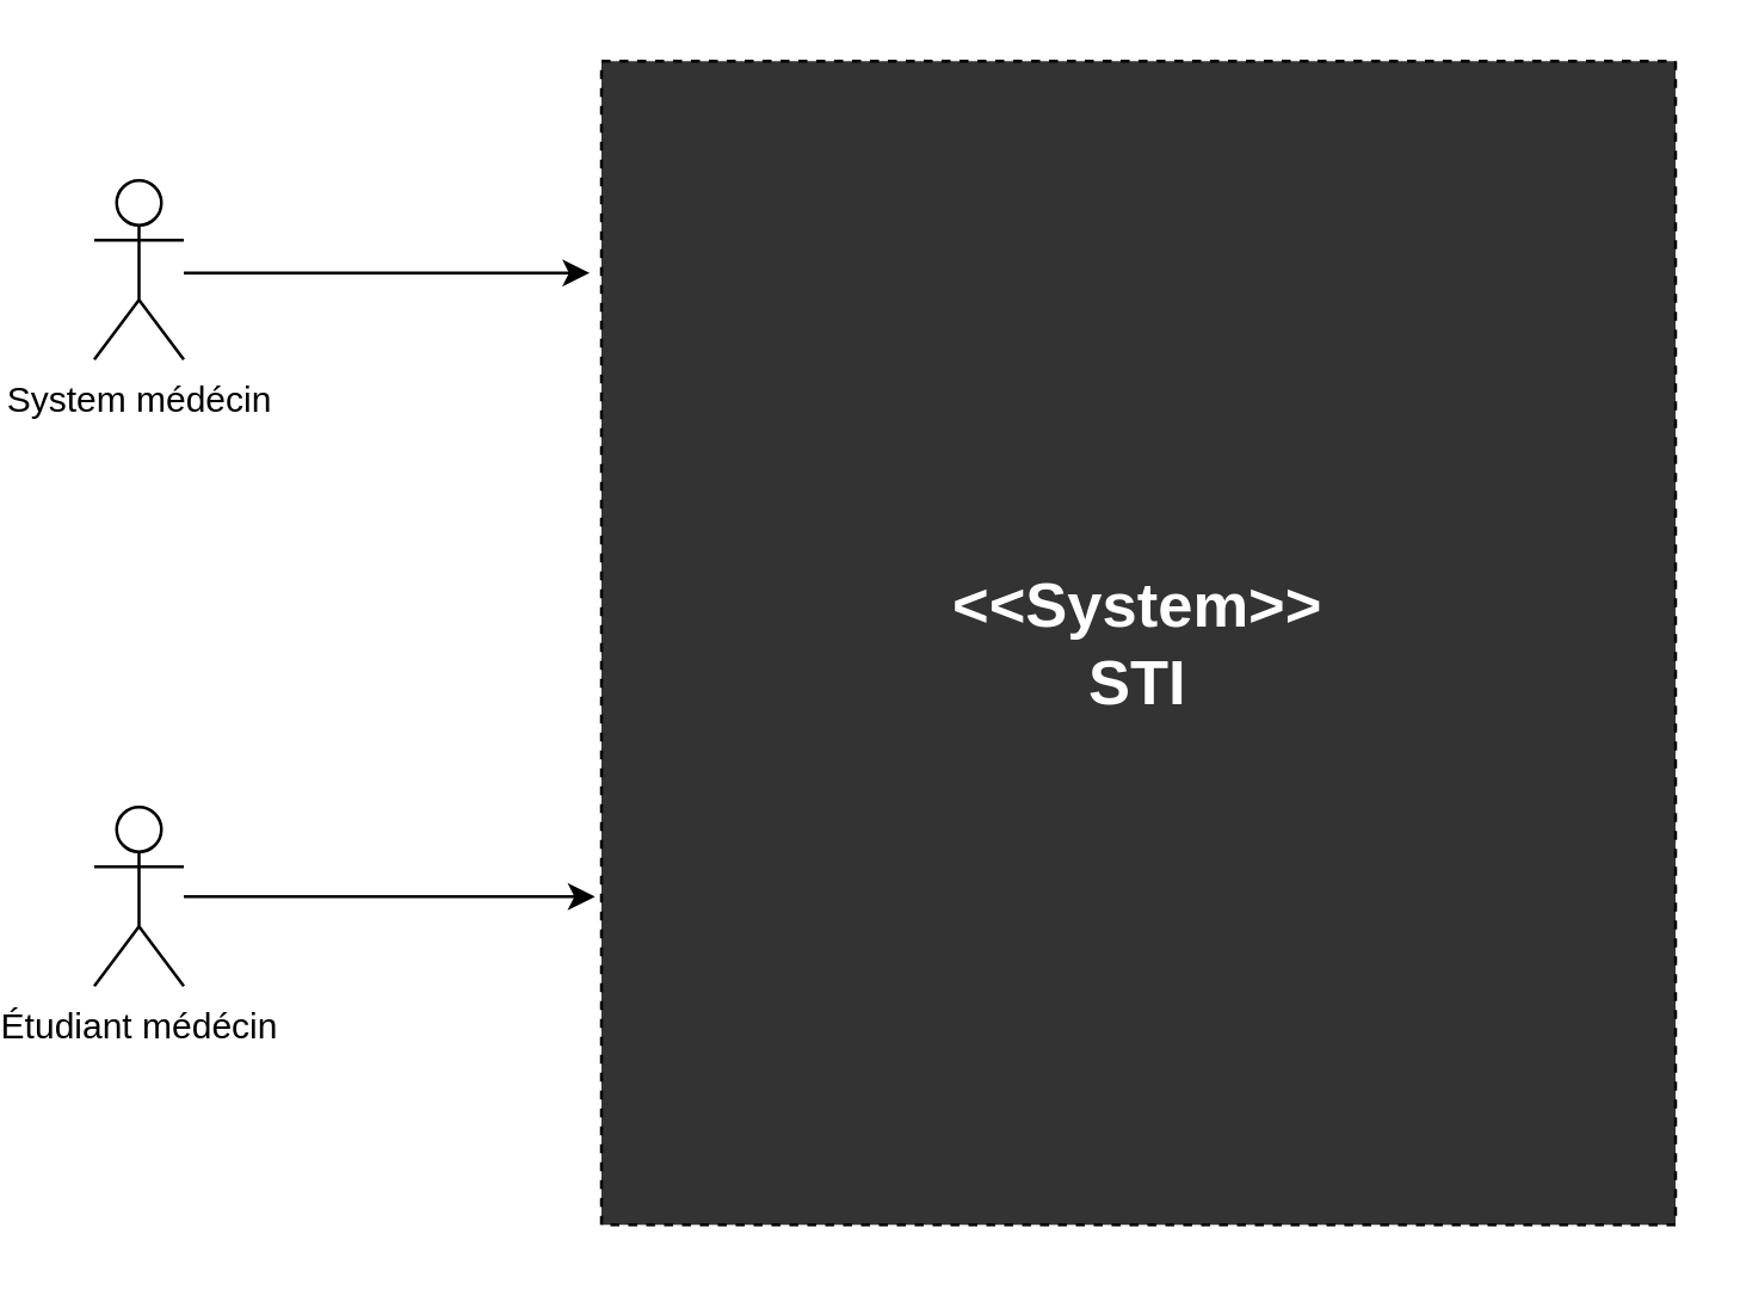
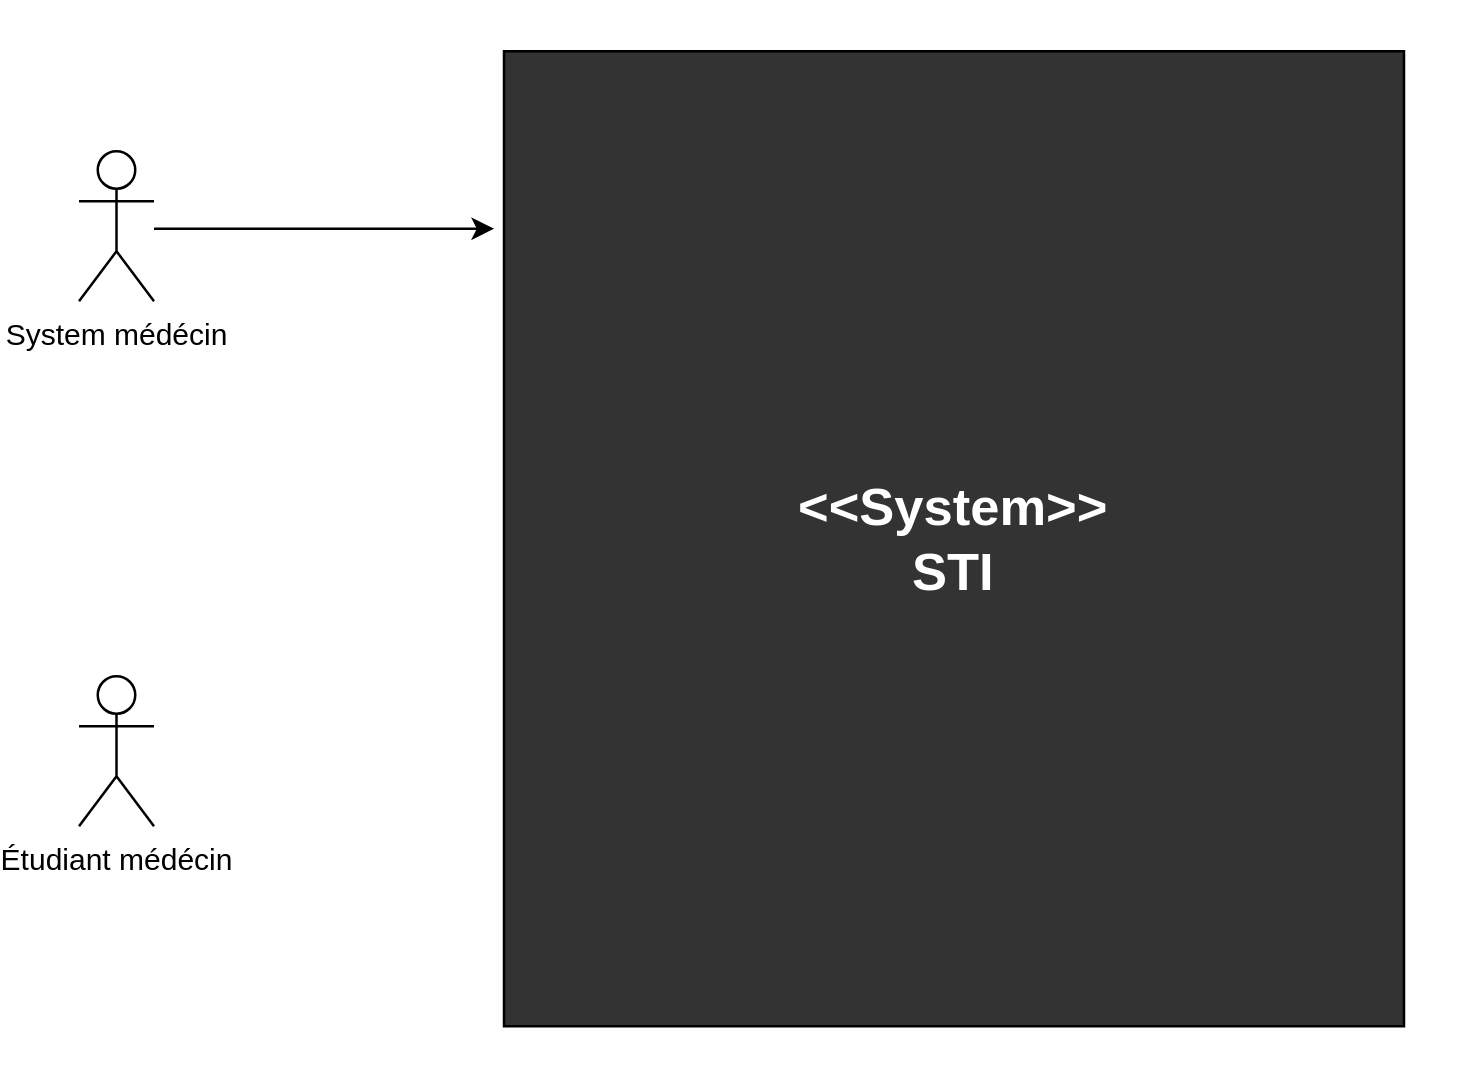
- <mxCell id="4" value="&lt;font style=&quot;font-size: 21px&quot;&gt;&lt;b&gt;&lt;font style=&quot;font-size: 21px&quot; color=&quot;#FFFFFF&quot;&gt;&amp;lt;&amp;lt;System&amp;gt;&amp;gt;&lt;br&gt;STI&lt;/font&gt;&lt;/b&gt;&lt;/font&gt;" style="rounded=0;whiteSpace=wrap;html=1;fillColor=#333333;dashed=1;" parent="1" vertex="1"><mxGeometry x="190" y="20" width="360" height="390" as="geometry" /></mxCell>
+ <mxCell id="4" value="&lt;font style=&quot;font-size: 21px&quot;&gt;&lt;b&gt;&lt;font style=&quot;font-size: 21px&quot; color=&quot;#FFFFFF&quot;&gt;&amp;lt;&amp;lt;System&amp;gt;&amp;gt;&lt;br&gt;STI&lt;/font&gt;&lt;/b&gt;&lt;/font&gt;" style="rounded=0;whiteSpace=wrap;html=1;fillColor=#333333;" parent="1" vertex="1"><mxGeometry x="190" y="20" width="360" height="390" as="geometry" /></mxCell>
- <mxCell id="5" style="edgeStyle=orthogonalEdgeStyle;rounded=0;orthogonalLoop=1;jettySize=auto;html=1;entryX=-0.006;entryY=0.718;entryDx=0;entryDy=0;entryPerimeter=0;" parent="1" source="6" target="4" edge="1"><mxGeometry relative="1" as="geometry" /></mxCell>
